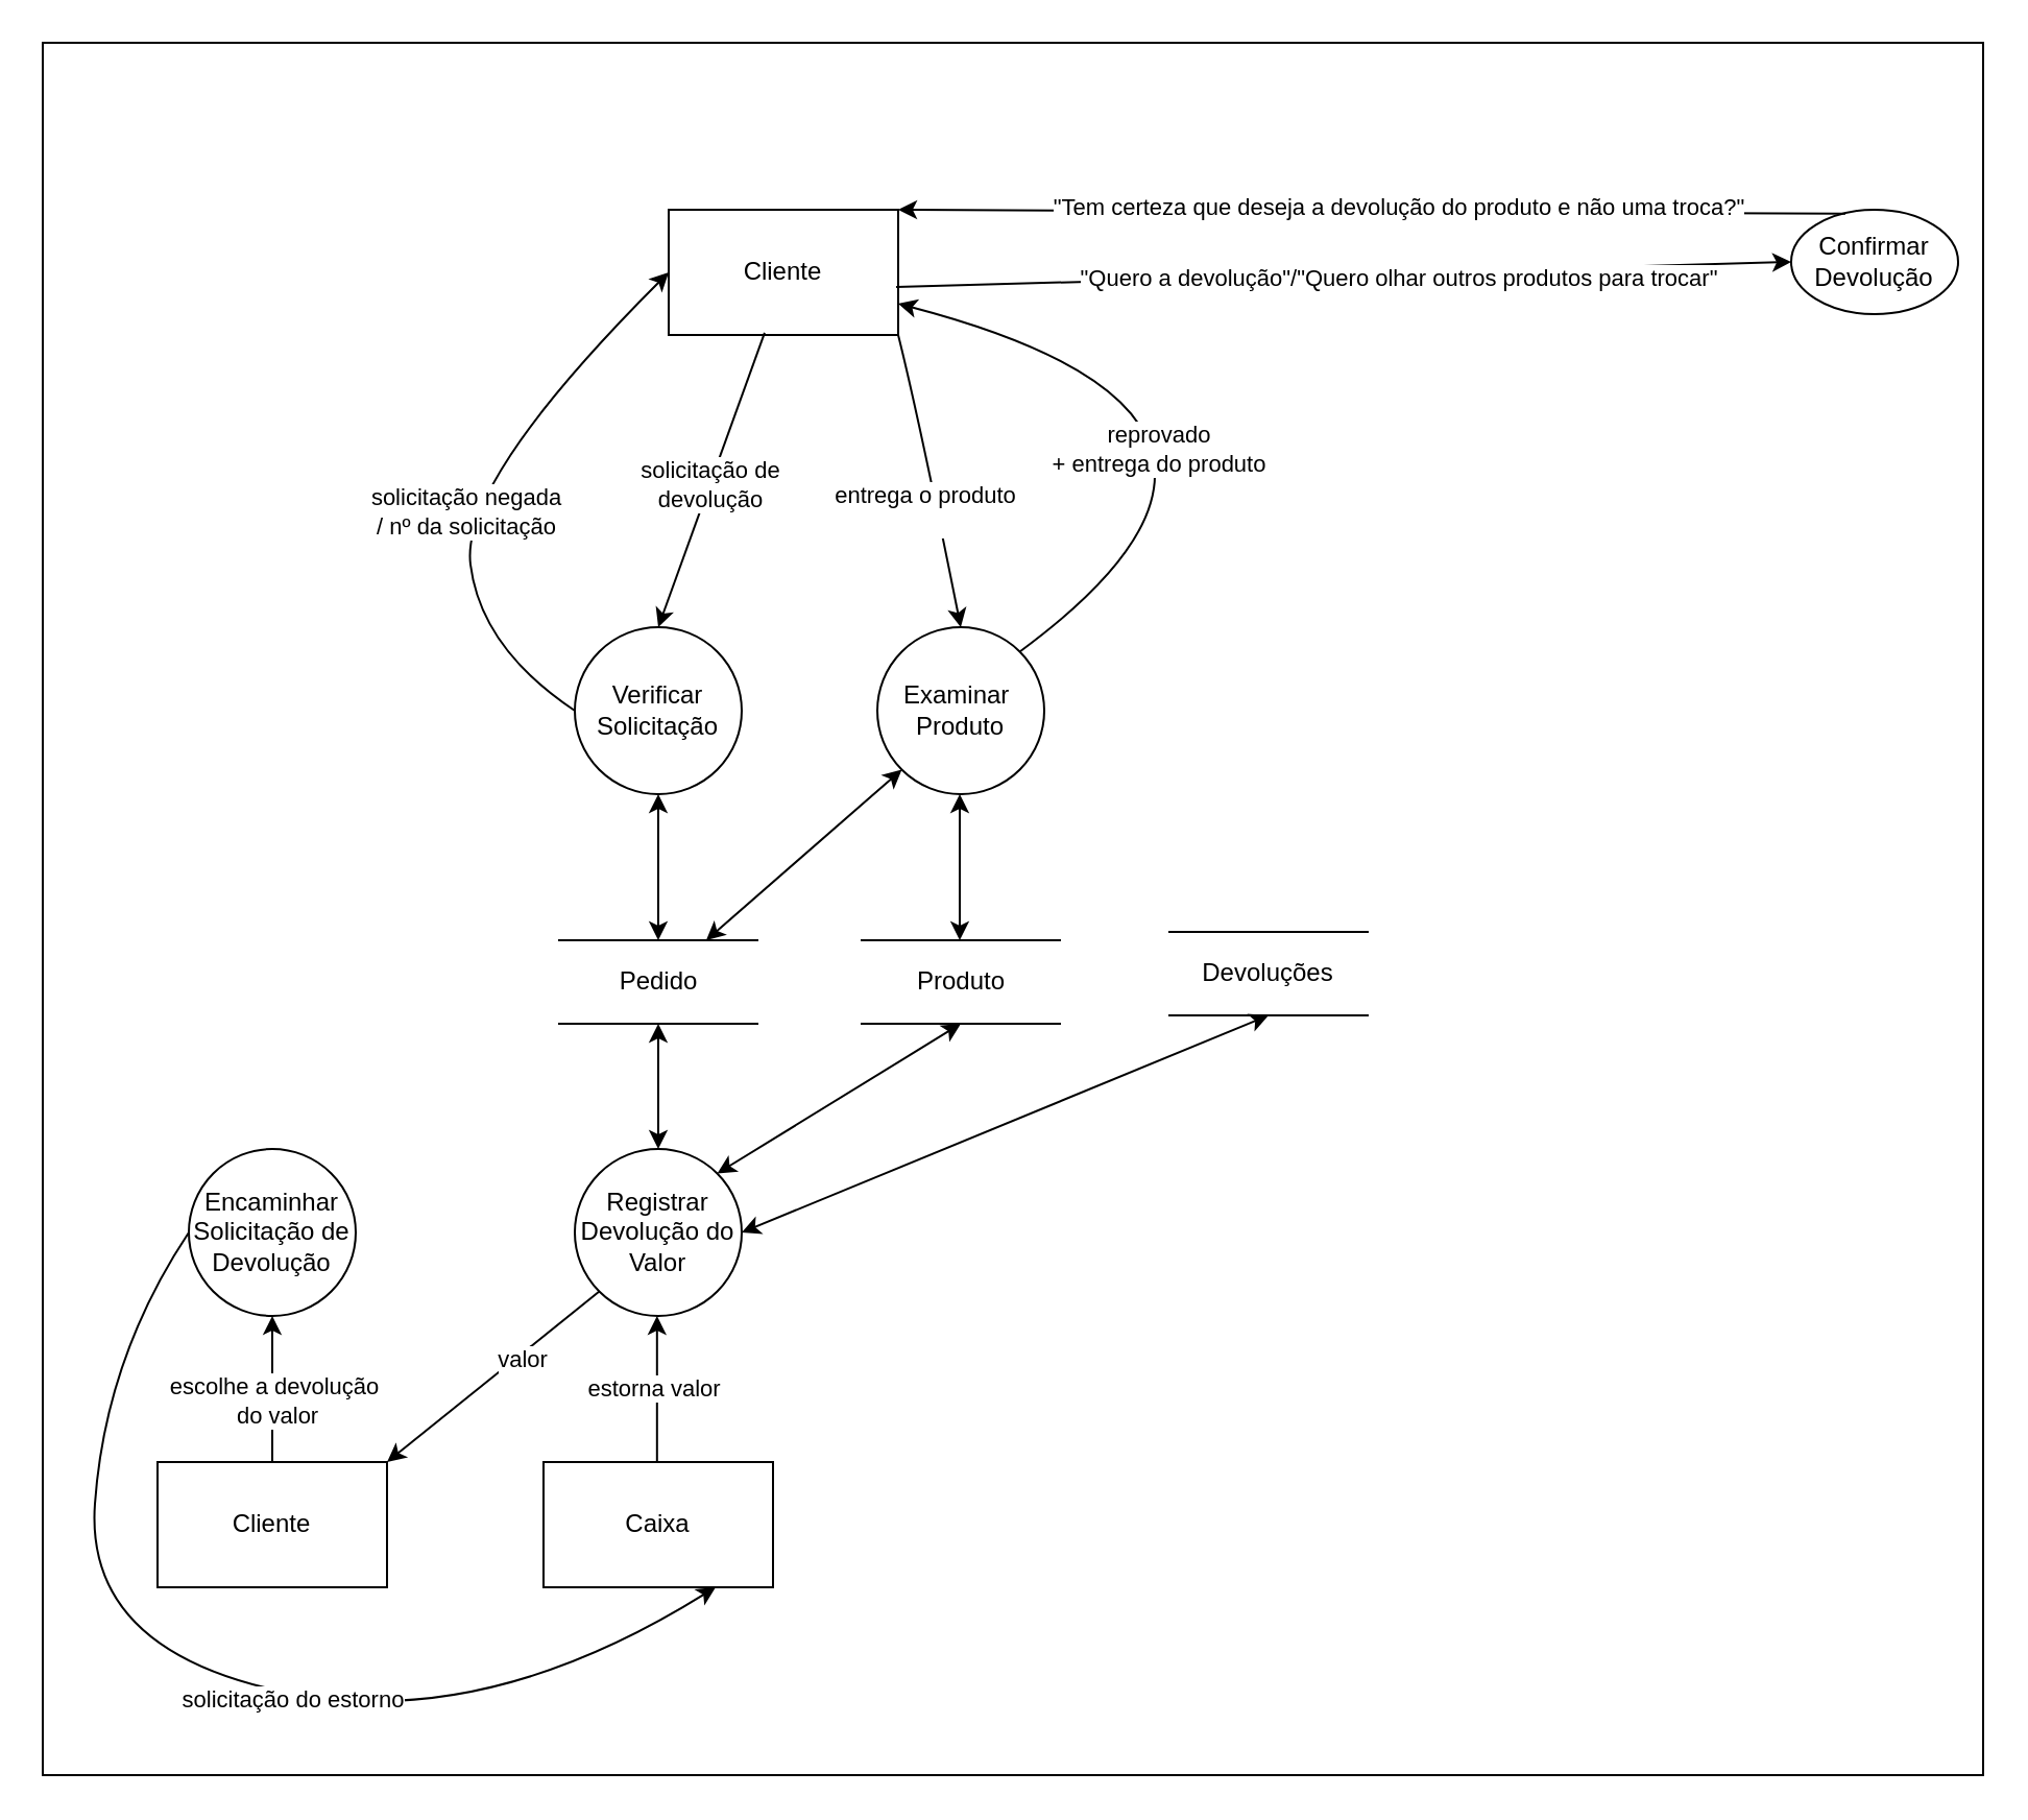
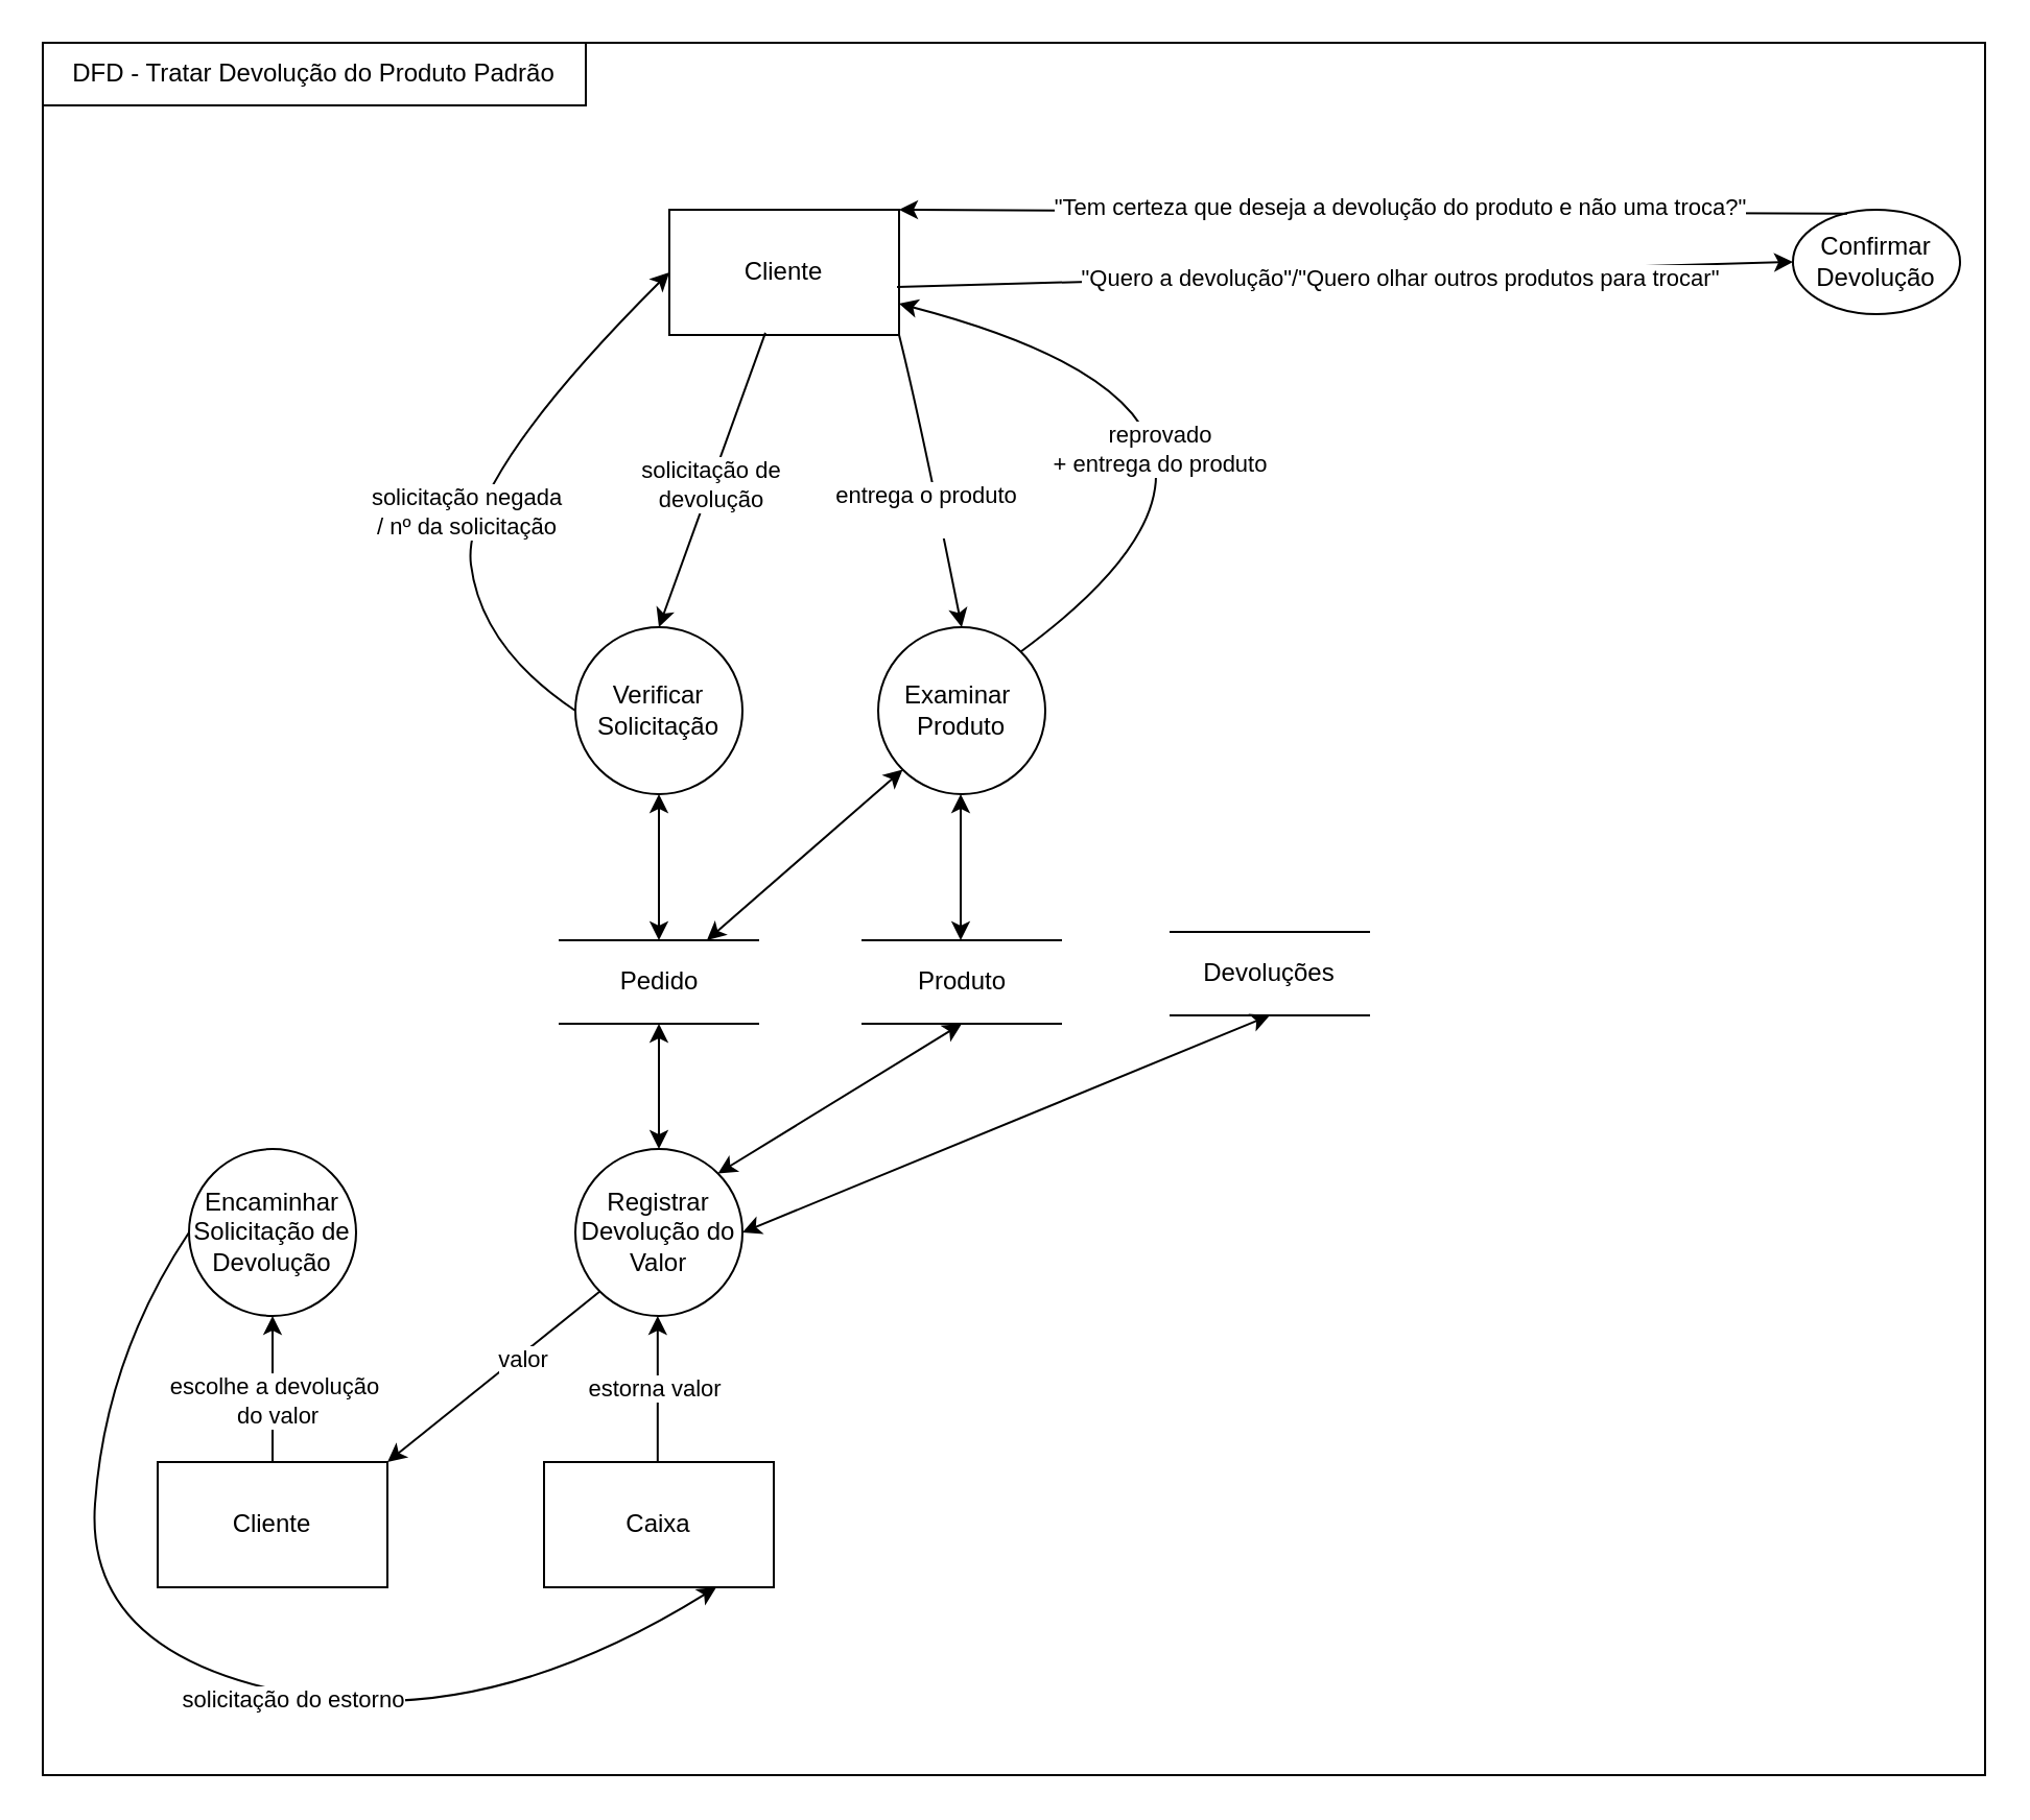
+ <mxCell id="3" value="&lt;font style=&quot;vertical-align: inherit&quot;&gt;&lt;font style=&quot;vertical-align: inherit&quot;&gt;&lt;font style=&quot;vertical-align: inherit&quot;&gt;&lt;font style=&quot;vertical-align: inherit&quot;&gt;&lt;font style=&quot;vertical-align: inherit&quot;&gt;&lt;font style=&quot;vertical-align: inherit&quot;&gt;DFD - Tratar Devolução do Produto Padrão&lt;/font&gt;&lt;/font&gt;&lt;/font&gt;&lt;/font&gt;&lt;/font&gt;&lt;/font&gt;" style="rounded=0;whiteSpace=wrap;html=1;" parent="1" vertex="1"><mxGeometry x="20" y="20" width="260" height="30" as="geometry" /></mxCell>
